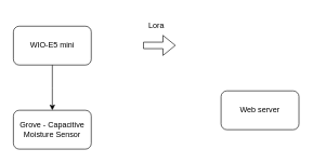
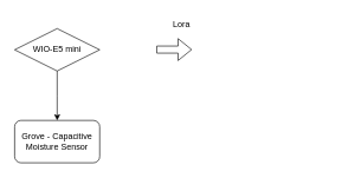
- <mxCell id="6" value="Lora" style="text;html=1;align=center;verticalAlign=middle;resizable=0;points=[];autosize=1;strokeColor=none;fillColor=none;" vertex="1" parent="1"><mxGeometry x="215" y="25" width="50" height="30" as="geometry" /></mxCell>
+ <mxCell id="6" value="Lora" style="text;html=1;align=center;verticalAlign=middle;resizable=0;points=[];autosize=1;strokeColor=none;fillColor=none;" vertex="1" parent="1"><mxGeometry x="230" y="20" width="50" height="30" as="geometry" /></mxCell>
- <mxCell id="2" value="WIO-E5 mini" style="rounded=1;whiteSpace=wrap;html=1;" vertex="1" parent="1"><mxGeometry x="20" y="40" width="120" height="60" as="geometry" /></mxCell>
+ <mxCell id="2" value="WIO-E5 mini" style="rhombus;whiteSpace=wrap;html=1;" vertex="1" parent="1"><mxGeometry x="20" y="40" width="120" height="60" as="geometry" /></mxCell>
- <mxCell id="7" value="Web server" style="rounded=1;whiteSpace=wrap;html=1;" vertex="1" parent="1"><mxGeometry x="340" y="140" width="120" height="60" as="geometry" /></mxCell>
